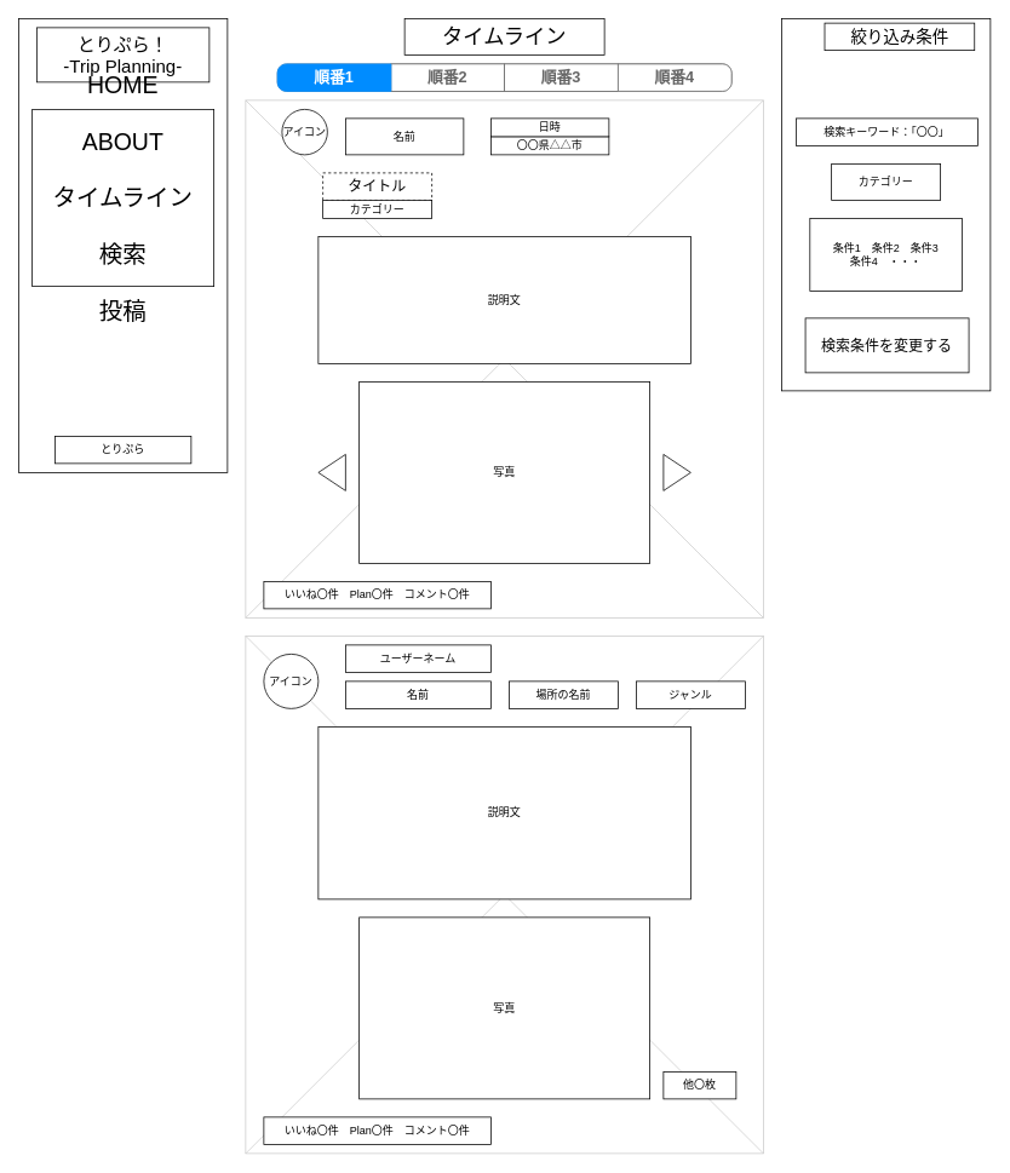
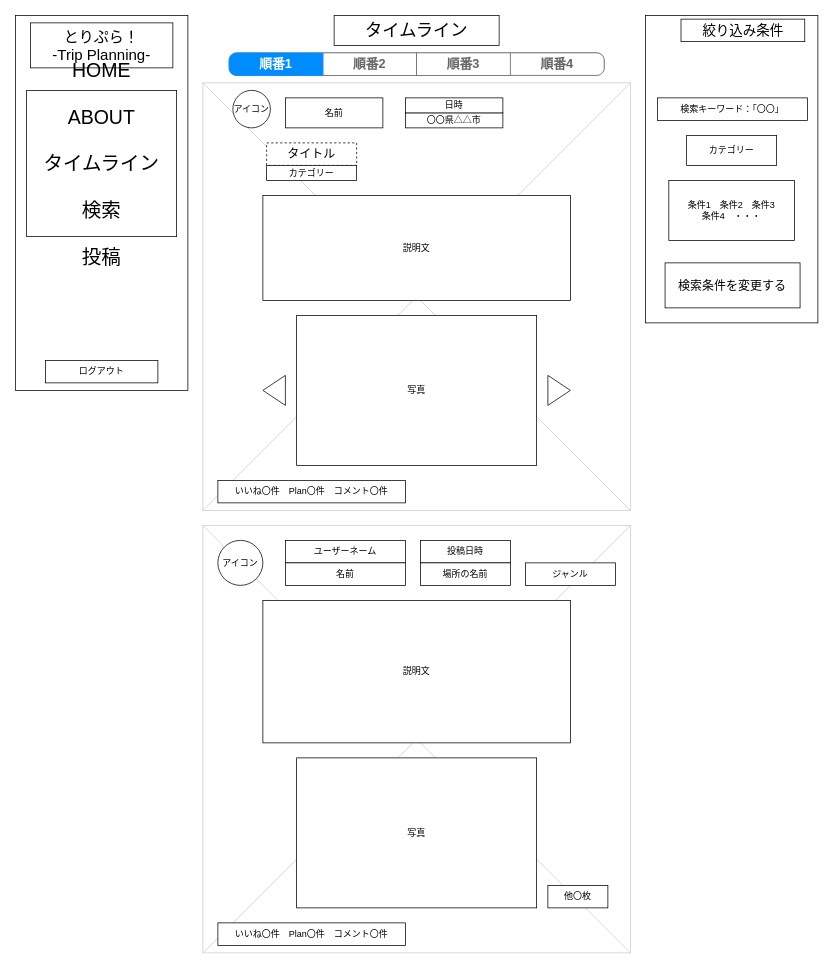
- <mxCell id="27" value="とりぷら" style="rounded=0;whiteSpace=wrap;html=1;" parent="1" vertex="1"><mxGeometry x="60" y="480" width="150" height="30" as="geometry" /></mxCell>
+ <mxCell id="27" value="ログアウト" style="rounded=0;whiteSpace=wrap;html=1;" parent="1" vertex="1"><mxGeometry x="60" y="480" width="150" height="30" as="geometry" /></mxCell>
- <mxCell id="15" value="ユーザーネーム" style="rounded=0;whiteSpace=wrap;html=1;" parent="1" vertex="1"><mxGeometry x="380" y="710" width="160" height="30" as="geometry" /></mxCell>
+ <mxCell id="15" value="ユーザーネーム" style="rounded=0;whiteSpace=wrap;html=1;" parent="1" vertex="1"><mxGeometry x="380" y="720" width="160" height="30" as="geometry" /></mxCell>
+ <mxCell id="16" value="投稿日時" style="rounded=0;whiteSpace=wrap;html=1;" parent="1" vertex="1"><mxGeometry x="560" y="720" width="120" height="30" as="geometry" /></mxCell>
